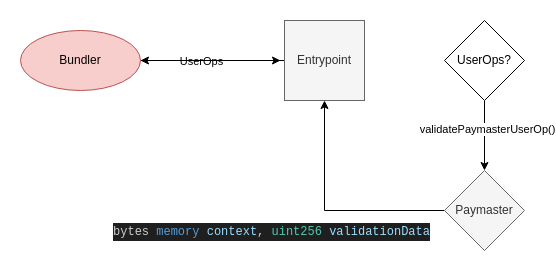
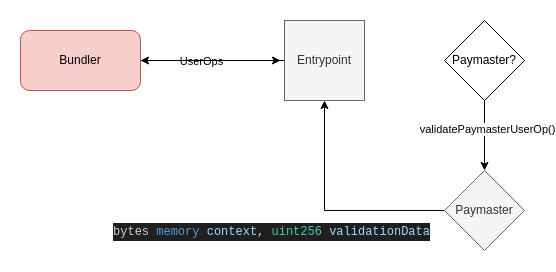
- <mxCell id="4" value="Bundler" style="ellipse;whiteSpace=wrap;html=1;fillColor=#f8cecc;strokeColor=#b85450;" vertex="1" parent="1"><mxGeometry x="20" y="30" width="120" height="60" as="geometry" /></mxCell>
+ <mxCell id="4" value="Bundler" style="rounded=1;whiteSpace=wrap;html=1;fillColor=#f8cecc;strokeColor=#b85450;" vertex="1" parent="1"><mxGeometry x="20" y="30" width="120" height="60" as="geometry" /></mxCell>
- <mxCell id="9" value="UserOps?" style="rhombus;whiteSpace=wrap;html=1;" vertex="1" parent="1"><mxGeometry x="444" y="20" width="80" height="80" as="geometry" /></mxCell>
+ <mxCell id="9" value="Paymaster?" style="rhombus;whiteSpace=wrap;html=1;" vertex="1" parent="1"><mxGeometry x="444" y="20" width="80" height="80" as="geometry" /></mxCell>
